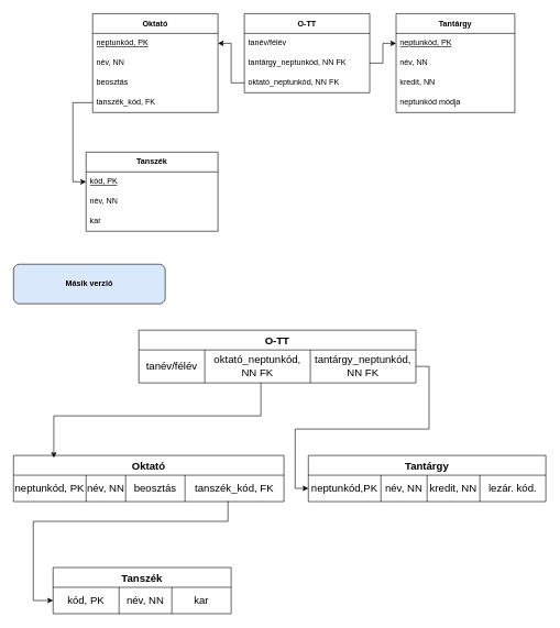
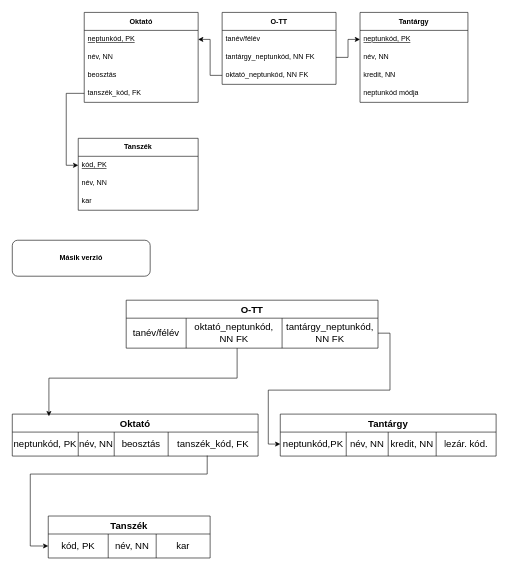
- <mxCell id="23" value="Másik verzió" style="rounded=1;whiteSpace=wrap;html=1;fontStyle=1;fillColor=#dae8fc;" parent="1" vertex="1"><mxGeometry x="20" y="400" width="230" height="60" as="geometry" /></mxCell>
+ <mxCell id="23" value="Másik verzió" style="rounded=1;whiteSpace=wrap;html=1;fontStyle=1" parent="1" vertex="1"><mxGeometry x="20" y="400" width="230" height="60" as="geometry" /></mxCell>
